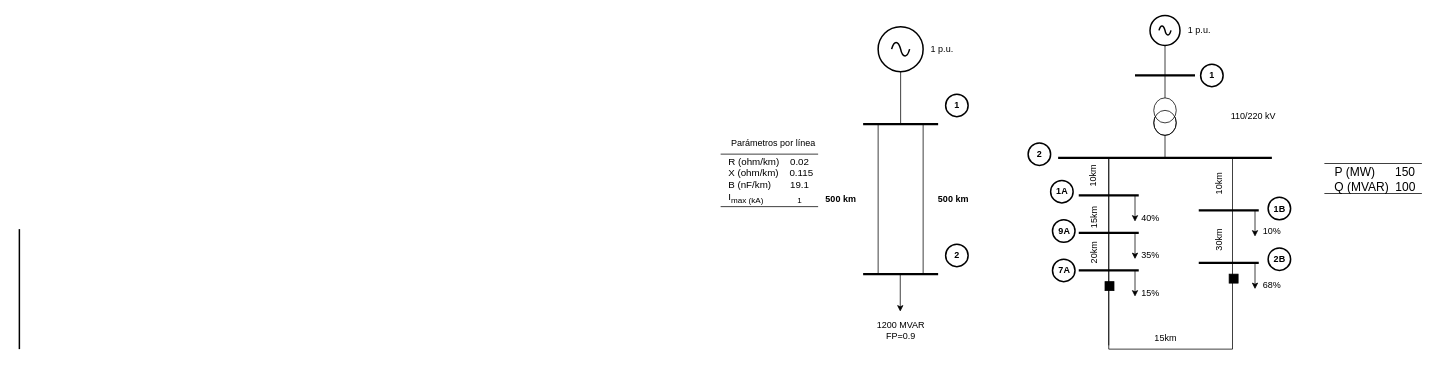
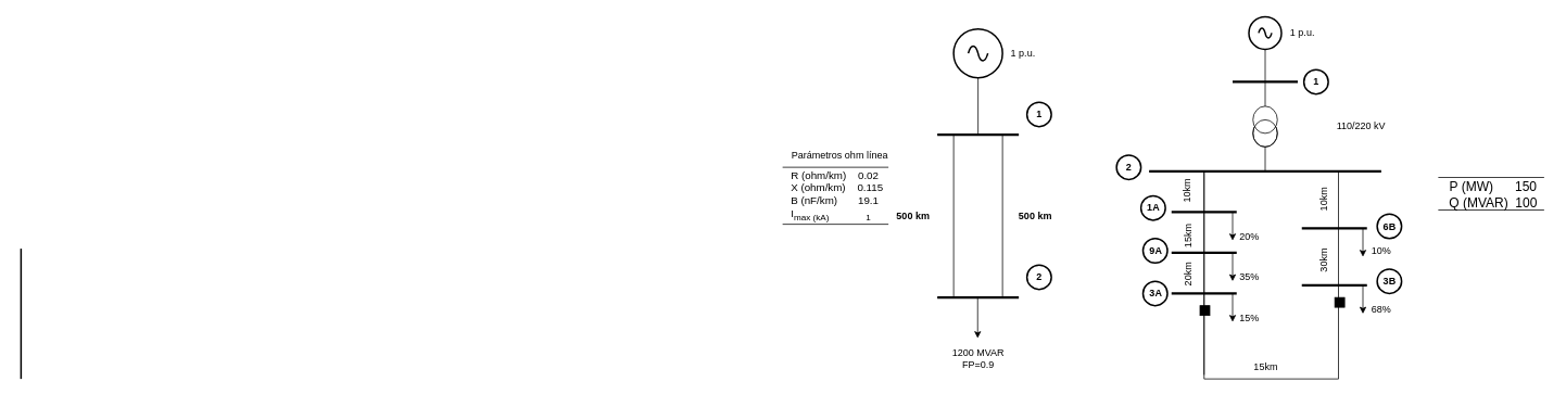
- <mxCell id="65" value="Parámetros por línea" style="text;html=1;align=center;verticalAlign=middle;resizable=0;points=[];autosize=1;strokeColor=none;fillColor=none;" vertex="1" parent="1"><mxGeometry x="960" y="175" width="140" height="30" as="geometry" /></mxCell>
+ <mxCell id="65" value="Parámetros ohm línea" style="text;html=1;align=center;verticalAlign=middle;resizable=0;points=[];autosize=1;strokeColor=none;fillColor=none;" vertex="1" parent="1"><mxGeometry x="960" y="175" width="140" height="30" as="geometry" /></mxCell>
- <mxCell id="58" value="&lt;b&gt;1B&lt;/b&gt;" style="text;html=1;align=center;verticalAlign=middle;resizable=0;points=[];autosize=1;strokeColor=none;fillColor=none;" vertex="1" parent="1"><mxGeometry x="1685" y="262.5" width="40" height="30" as="geometry" /></mxCell>
+ <mxCell id="58" value="&lt;b&gt;6B&lt;/b&gt;" style="text;html=1;align=center;verticalAlign=middle;resizable=0;points=[];autosize=1;strokeColor=none;fillColor=none;" vertex="1" parent="1"><mxGeometry x="1685" y="262.5" width="40" height="30" as="geometry" /></mxCell>
- <mxCell id="43" value="40%" style="text;html=1;align=center;verticalAlign=middle;resizable=0;points=[];autosize=1;strokeColor=none;fillColor=none;" vertex="1" parent="1"><mxGeometry x="1507.5" y="275" width="50" height="30" as="geometry" /></mxCell>
+ <mxCell id="43" value="20%" style="text;html=1;align=center;verticalAlign=middle;resizable=0;points=[];autosize=1;strokeColor=none;fillColor=none;" vertex="1" parent="1"><mxGeometry x="1507.5" y="275" width="50" height="30" as="geometry" /></mxCell>
- <mxCell id="61" value="&lt;b&gt;2B&lt;/b&gt;" style="text;html=1;align=center;verticalAlign=middle;resizable=0;points=[];autosize=1;strokeColor=none;fillColor=none;" vertex="1" parent="1"><mxGeometry x="1685" y="330" width="40" height="30" as="geometry" /></mxCell>
+ <mxCell id="61" value="&lt;b&gt;3B&lt;/b&gt;" style="text;html=1;align=center;verticalAlign=middle;resizable=0;points=[];autosize=1;strokeColor=none;fillColor=none;" vertex="1" parent="1"><mxGeometry x="1685" y="330" width="40" height="30" as="geometry" /></mxCell>
- <mxCell id="60" value="&lt;b&gt;7A&lt;/b&gt;" style="text;html=1;align=center;verticalAlign=middle;resizable=0;points=[];autosize=1;strokeColor=none;fillColor=none;" vertex="1" parent="1"><mxGeometry x="1397.5" y="345" width="40" height="30" as="geometry" /></mxCell>
+ <mxCell id="60" value="&lt;b&gt;3A&lt;/b&gt;" style="text;html=1;align=center;verticalAlign=middle;resizable=0;points=[];autosize=1;strokeColor=none;fillColor=none;" vertex="1" parent="1"><mxGeometry x="1397.5" y="345" width="40" height="30" as="geometry" /></mxCell>
